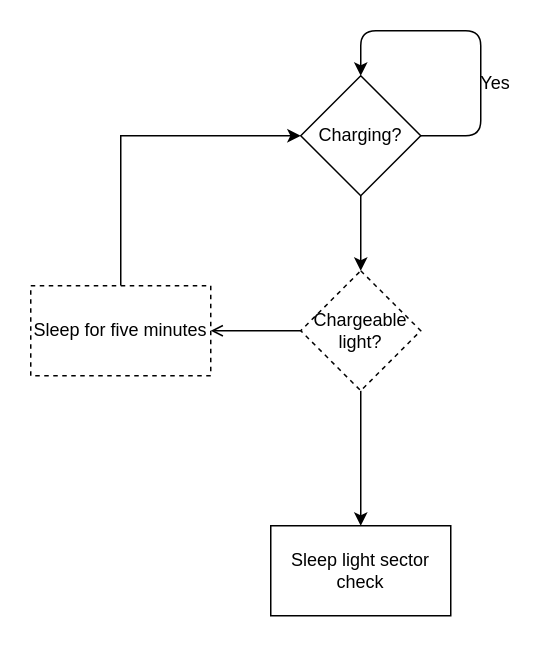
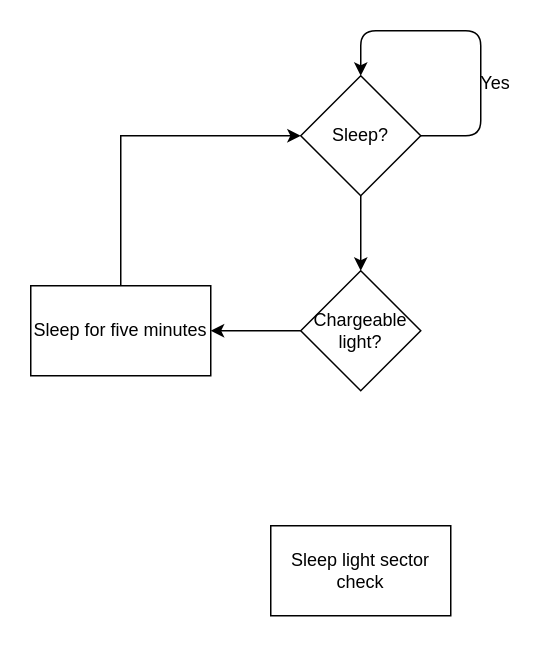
- <mxCell id="3" value="Charging?" style="rhombus;whiteSpace=wrap;html=1;" vertex="1" parent="1"><mxGeometry x="200" y="50" width="80" height="80" as="geometry" /></mxCell>
+ <mxCell id="3" value="Sleep?" style="rhombus;whiteSpace=wrap;html=1;" vertex="1" parent="1"><mxGeometry x="200" y="50" width="80" height="80" as="geometry" /></mxCell>
- <mxCell id="10" value="Sleep for five minutes" style="whiteSpace=wrap;html=1;dashed=1;" vertex="1" parent="1"><mxGeometry x="20" y="190" width="120" height="60" as="geometry" /></mxCell>
+ <mxCell id="10" value="Sleep for five minutes" style="whiteSpace=wrap;html=1;" vertex="1" parent="1"><mxGeometry x="20" y="190" width="120" height="60" as="geometry" /></mxCell>
- <mxCell id="6" value="" style="edgeStyle=orthogonalEdgeStyle;rounded=0;orthogonalLoop=1;jettySize=auto;html=1;endArrow=open;" edge="1" parent="1" source="8" target="10"><mxGeometry relative="1" as="geometry" /></mxCell>
+ <mxCell id="6" value="" style="edgeStyle=orthogonalEdgeStyle;rounded=0;orthogonalLoop=1;jettySize=auto;html=1;" edge="1" parent="1" source="8" target="10"><mxGeometry relative="1" as="geometry" /></mxCell>
- <mxCell id="8" value="Chargeable light?" style="rhombus;whiteSpace=wrap;html=1;dashed=1;" vertex="1" parent="1"><mxGeometry x="200" y="180" width="80" height="80" as="geometry" /></mxCell>
+ <mxCell id="8" value="Chargeable light?" style="rhombus;whiteSpace=wrap;html=1;" vertex="1" parent="1"><mxGeometry x="200" y="180" width="80" height="80" as="geometry" /></mxCell>
- <mxCell id="7" value="" style="edgeStyle=orthogonalEdgeStyle;rounded=0;orthogonalLoop=1;jettySize=auto;html=1;" edge="1" parent="1" source="8" target="11"><mxGeometry relative="1" as="geometry" /></mxCell>
